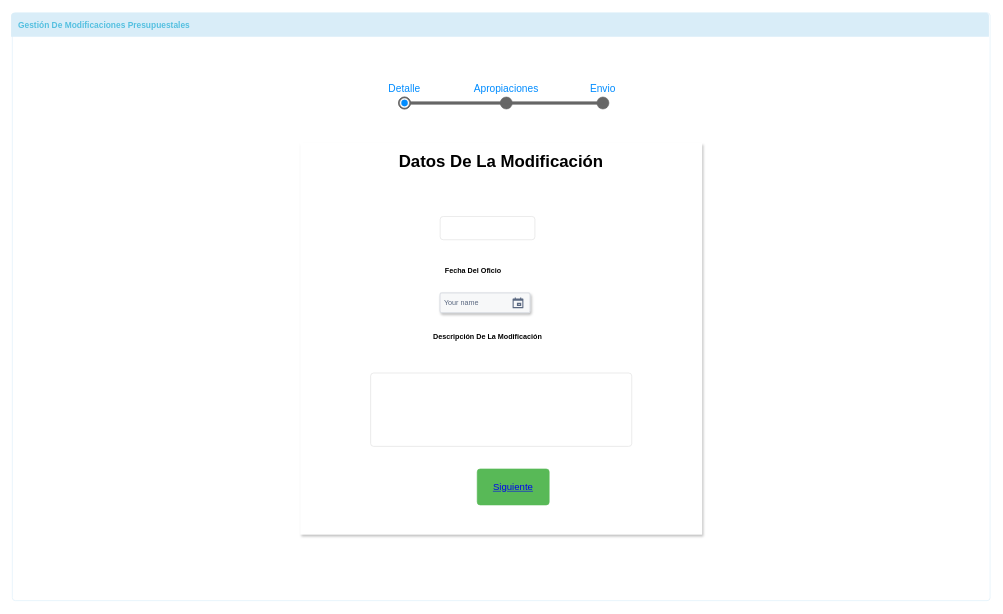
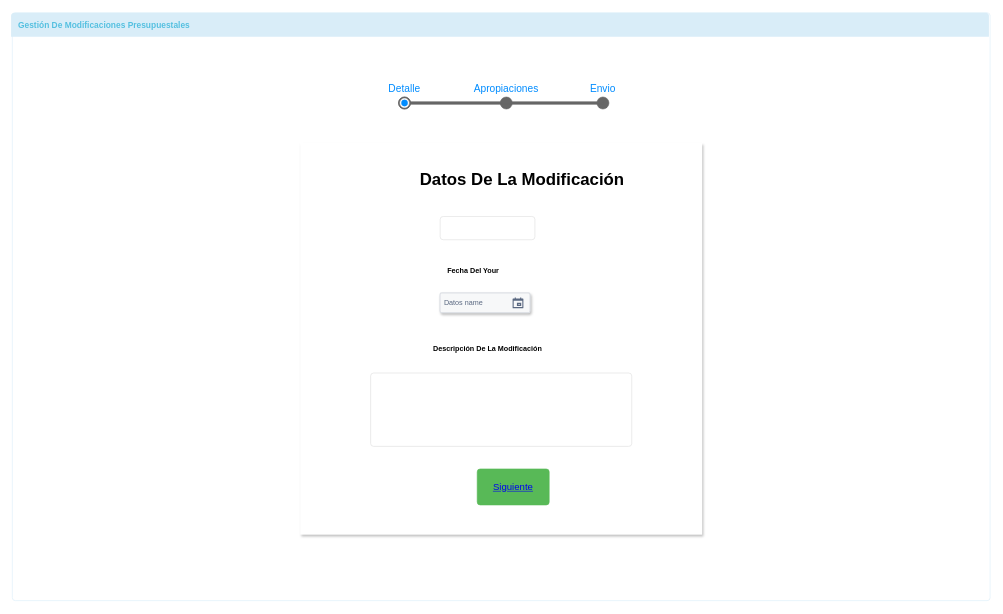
- <mxCell id="10" value="&lt;b&gt;&lt;font style=&quot;font-size: 28px&quot;&gt;Datos De La Modificación&lt;/font&gt;&lt;/b&gt;" style="text;html=1;strokeColor=none;fillColor=none;align=center;verticalAlign=middle;whiteSpace=wrap;rounded=0;" parent="2" vertex="1"><mxGeometry x="572.019" y="232.871" width="485.963" height="29.109" as="geometry" /></mxCell>
+ <mxCell id="10" value="&lt;b&gt;&lt;font style=&quot;font-size: 28px&quot;&gt;Datos De La Modificación&lt;/font&gt;&lt;/b&gt;" style="text;html=1;strokeColor=none;fillColor=none;align=center;verticalAlign=middle;whiteSpace=wrap;rounded=0;" parent="2" vertex="1"><mxGeometry x="607.019" y="262.871" width="485.963" height="29.109" as="geometry" /></mxCell>
- <mxCell id="7" value="Fecha Del Oficio" style="text;html=1;strokeColor=none;fillColor=none;align=center;verticalAlign=middle;whiteSpace=wrap;rounded=0;fontStyle=1" parent="2" vertex="1"><mxGeometry x="713.127" y="420.351" width="111.366" height="19.406" as="geometry" /></mxCell>
+ <mxCell id="7" value="Fecha Del Your" style="text;html=1;strokeColor=none;fillColor=none;align=center;verticalAlign=middle;whiteSpace=wrap;rounded=0;fontStyle=1" parent="2" vertex="1"><mxGeometry x="713.127" y="420.351" width="111.366" height="19.406" as="geometry" /></mxCell>
- <mxCell id="11" value="Your name" style="rounded=1;arcSize=9;fillColor=#F7F8F9;align=left;spacingLeft=5;strokeColor=#DEE1E6;html=1;strokeWidth=2;fontColor=#596780;fontSize=12;shadow=1;" parent="2" vertex="1"><mxGeometry x="713" y="467" width="150" height="33" as="geometry" /></mxCell>
+ <mxCell id="11" value="Datos name" style="rounded=1;arcSize=9;fillColor=#F7F8F9;align=left;spacingLeft=5;strokeColor=#DEE1E6;html=1;strokeWidth=2;fontColor=#596780;fontSize=12;shadow=1;" parent="2" vertex="1"><mxGeometry x="713" y="467" width="150" height="33" as="geometry" /></mxCell>
- <mxCell id="8" value="Descripción De La Modificación" style="text;html=1;strokeColor=none;fillColor=none;align=center;verticalAlign=middle;whiteSpace=wrap;rounded=0;fontStyle=1" parent="2" vertex="1"><mxGeometry x="698.627" y="530.391" width="187.298" height="19.406" as="geometry" /></mxCell>
+ <mxCell id="8" value="Descripción De La Modificación" style="text;html=1;strokeColor=none;fillColor=none;align=center;verticalAlign=middle;whiteSpace=wrap;rounded=0;fontStyle=1" parent="2" vertex="1"><mxGeometry x="698.627" y="550.391" width="187.298" height="19.406" as="geometry" /></mxCell>
